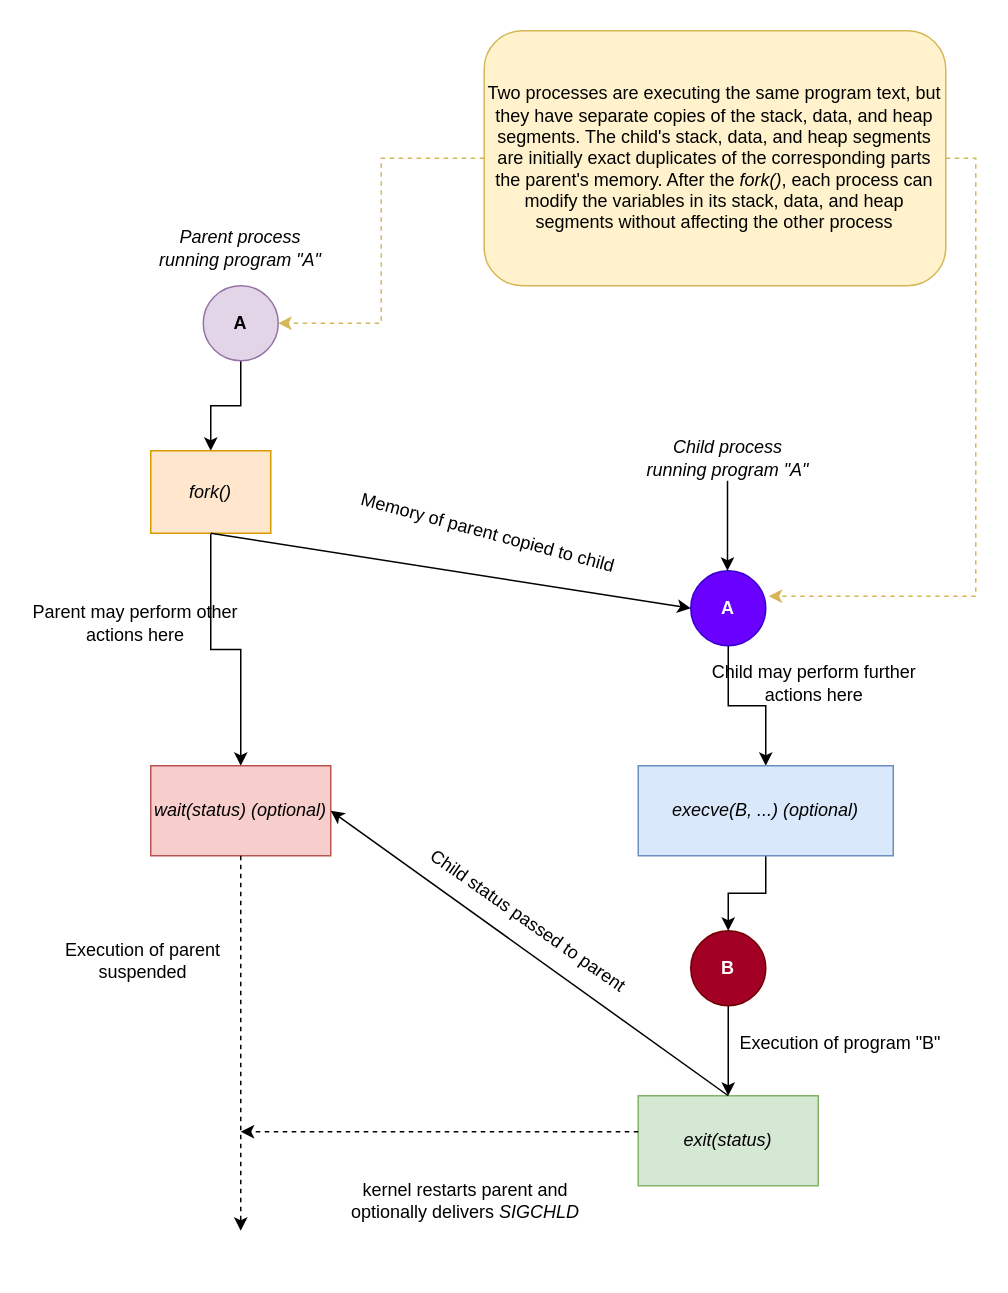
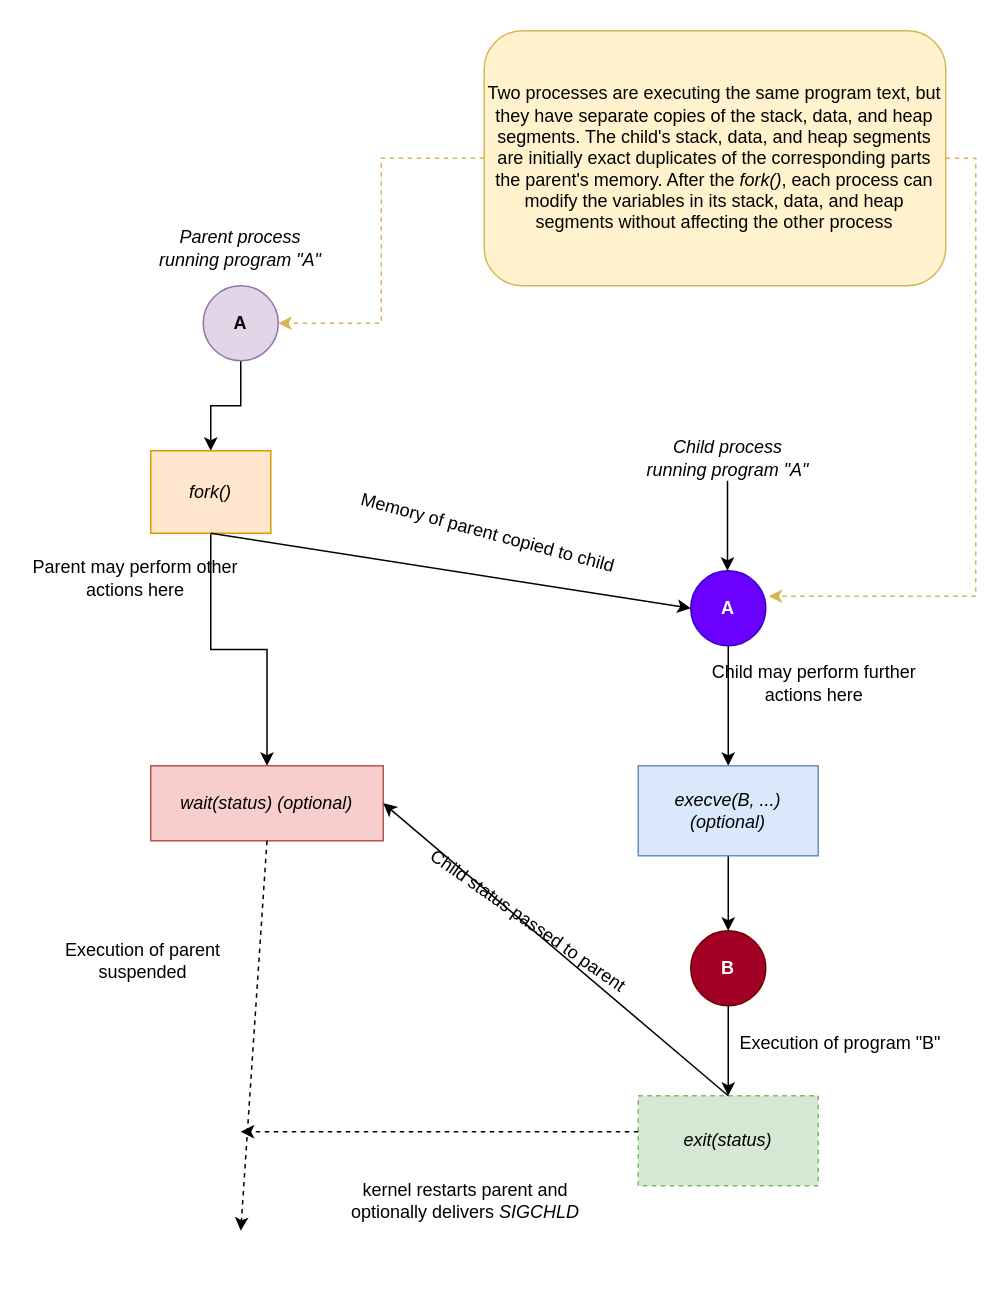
- <mxCell id="20" value="Parent may perform other actions here" style="text;html=1;align=center;verticalAlign=middle;whiteSpace=wrap;rounded=0;" vertex="1" parent="1"><mxGeometry x="20" y="400" width="140" height="30" as="geometry" /></mxCell>
+ <mxCell id="20" value="Parent may perform other actions here" style="text;html=1;align=center;verticalAlign=middle;whiteSpace=wrap;rounded=0;" vertex="1" parent="1"><mxGeometry x="20" y="370" width="140" height="30" as="geometry" /></mxCell>
- <mxCell id="19" value="&lt;i&gt;wait(status) (optional)&lt;/i&gt;" style="rounded=0;whiteSpace=wrap;html=1;fillColor=#f8cecc;strokeColor=#b85450;" vertex="1" parent="1"><mxGeometry x="100" y="510" width="120" height="60" as="geometry" /></mxCell>
+ <mxCell id="19" value="&lt;i&gt;wait(status) (optional)&lt;/i&gt;" style="rounded=0;whiteSpace=wrap;html=1;fillColor=#f8cecc;strokeColor=#b85450;" vertex="1" parent="1"><mxGeometry x="100" y="510" width="155" height="50" as="geometry" /></mxCell>
- <mxCell id="14" value="&lt;i&gt;execve(B, ...) (optional)&lt;/i&gt;" style="rounded=0;whiteSpace=wrap;html=1;fillColor=#dae8fc;strokeColor=#6c8ebf;" vertex="1" parent="1"><mxGeometry x="425" y="510" width="170" height="60" as="geometry" /></mxCell>
+ <mxCell id="14" value="&lt;i&gt;execve(B, ...) (optional)&lt;/i&gt;" style="rounded=0;whiteSpace=wrap;html=1;fillColor=#dae8fc;strokeColor=#6c8ebf;" vertex="1" parent="1"><mxGeometry x="425" y="510" width="120" height="60" as="geometry" /></mxCell>
- <mxCell id="18" value="&lt;i&gt;exit(status)&lt;/i&gt;" style="rounded=0;whiteSpace=wrap;html=1;fillColor=#d5e8d4;strokeColor=#82b366;" vertex="1" parent="1"><mxGeometry x="425" y="730" width="120" height="60" as="geometry" /></mxCell>
+ <mxCell id="18" value="&lt;i&gt;exit(status)&lt;/i&gt;" style="rounded=0;whiteSpace=wrap;html=1;fillColor=#d5e8d4;strokeColor=#82b366;dashed=1;" vertex="1" parent="1"><mxGeometry x="425" y="730" width="120" height="60" as="geometry" /></mxCell>
